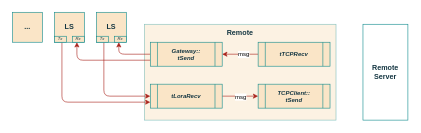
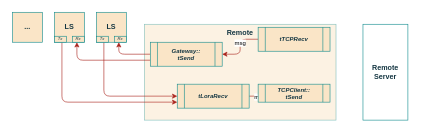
- <mxCell id="12" value="&lt;b style=&quot;font-size: 10px;&quot;&gt;tTCPRecv&lt;/b&gt;" style="shape=process;whiteSpace=wrap;html=1;backgroundOutline=1;rounded=0;sketch=0;fontColor=#143642;strokeColor=#0F8B8D;fillColor=#FAE5C7;fontStyle=2;fontSize=10;" parent="1" vertex="1"><mxGeometry x="430" y="70" width="120" height="40" as="geometry" /></mxCell>
+ <mxCell id="12" value="&lt;b style=&quot;font-size: 10px;&quot;&gt;tTCPRecv&lt;/b&gt;" style="shape=process;whiteSpace=wrap;html=1;backgroundOutline=1;rounded=0;sketch=0;fontColor=#143642;strokeColor=#0F8B8D;fillColor=#FAE5C7;fontStyle=2;fontSize=10;" parent="1" vertex="1"><mxGeometry x="430" y="45" width="120" height="40" as="geometry" /></mxCell>
- <mxCell id="8" value="&lt;b style=&quot;font-size: 10px;&quot;&gt;tLoraRecv&lt;/b&gt;" style="shape=process;whiteSpace=wrap;html=1;backgroundOutline=1;rounded=0;sketch=0;fontColor=#143642;strokeColor=#0F8B8D;fillColor=#FAE5C7;fontStyle=2;fontSize=10;" parent="1" vertex="1"><mxGeometry x="250" y="140" width="120" height="40" as="geometry" /></mxCell>
+ <mxCell id="8" value="&lt;b style=&quot;font-size: 10px;&quot;&gt;tLoraRecv&lt;/b&gt;" style="shape=process;whiteSpace=wrap;html=1;backgroundOutline=1;rounded=0;sketch=0;fontColor=#143642;strokeColor=#0F8B8D;fillColor=#FAE5C7;fontStyle=2;fontSize=10;" parent="1" vertex="1"><mxGeometry x="295" y="140" width="120" height="40" as="geometry" /></mxCell>
- <mxCell id="9" value="&lt;div style=&quot;font-size: 10px;&quot;&gt;TCPClient::&lt;/div&gt;&lt;div style=&quot;font-size: 10px;&quot;&gt;tSend&lt;/div&gt;" style="shape=process;whiteSpace=wrap;html=1;backgroundOutline=1;rounded=0;sketch=0;fontColor=#143642;strokeColor=#0F8B8D;fillColor=#FAE5C7;fontStyle=3;fontSize=10;" parent="1" vertex="1"><mxGeometry x="430" y="140" width="120" height="40" as="geometry" /></mxCell>
+ <mxCell id="9" value="&lt;div style=&quot;font-size: 10px;&quot;&gt;TCPClient::&lt;/div&gt;&lt;div style=&quot;font-size: 10px;&quot;&gt;tSend&lt;/div&gt;" style="shape=process;whiteSpace=wrap;html=1;backgroundOutline=1;rounded=0;sketch=0;fontColor=#143642;strokeColor=#0F8B8D;fillColor=#FAE5C7;fontStyle=3;fontSize=10;" parent="1" vertex="1"><mxGeometry x="430" y="140" width="120" height="30" as="geometry" /></mxCell>
